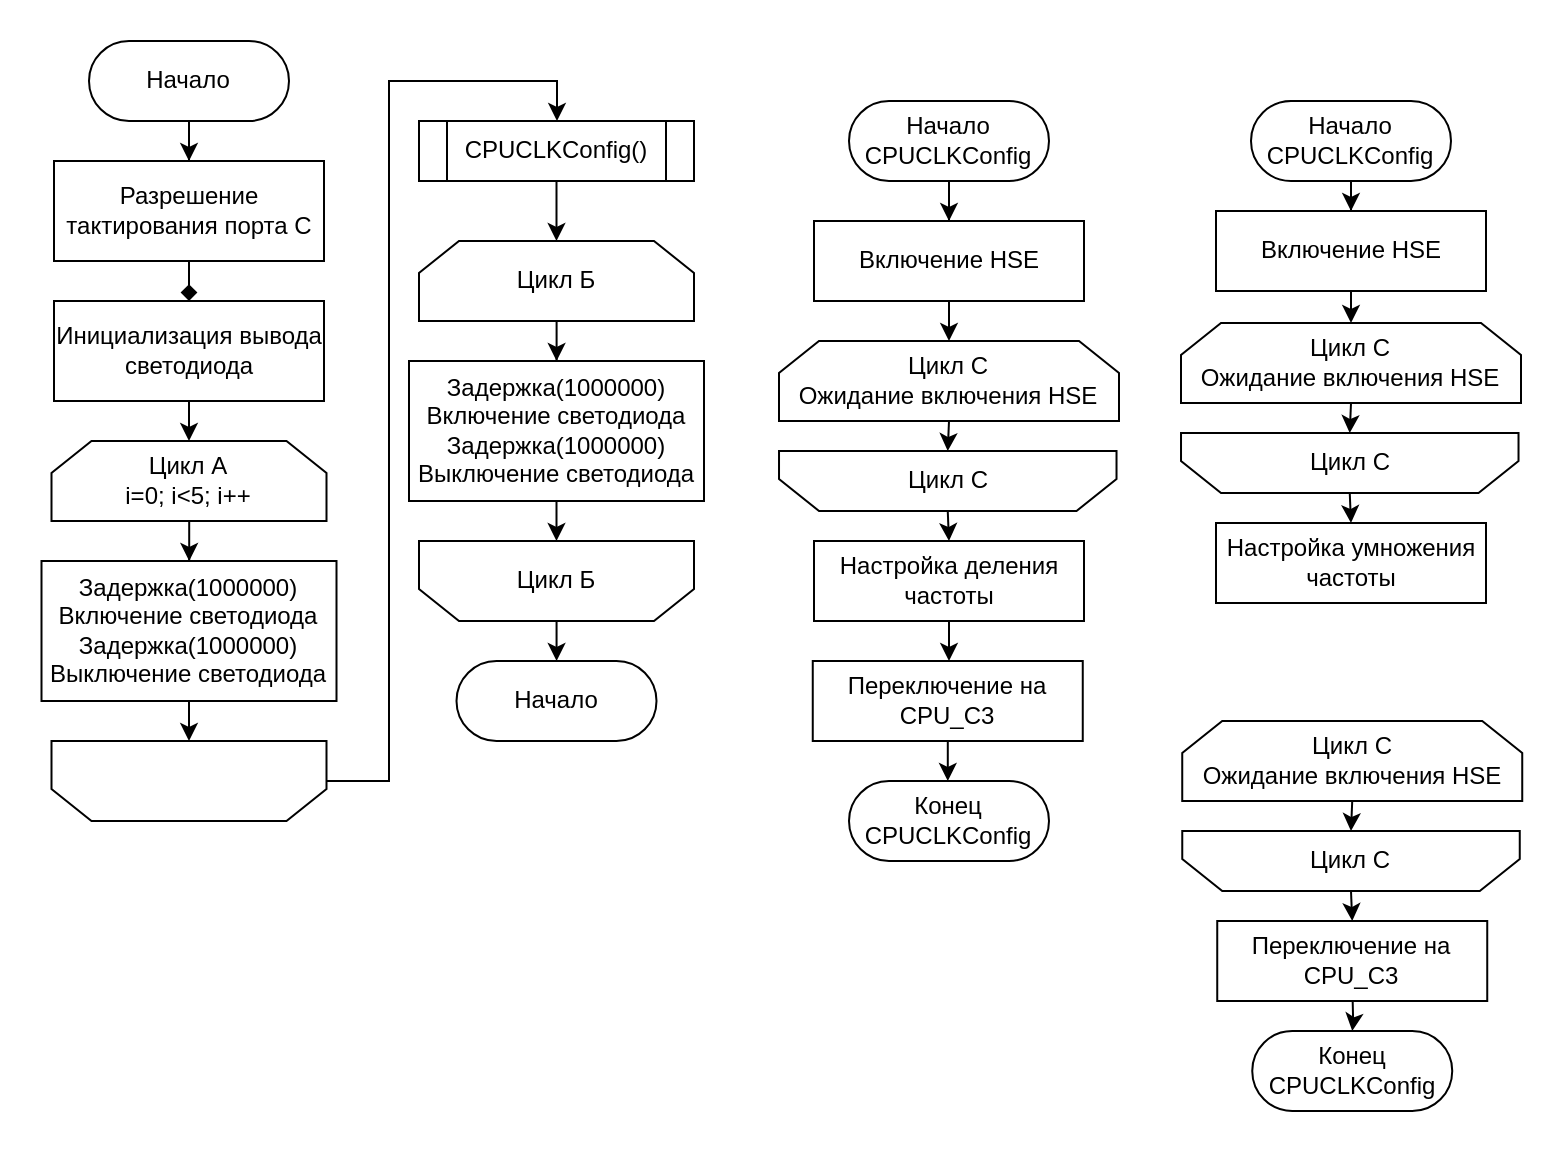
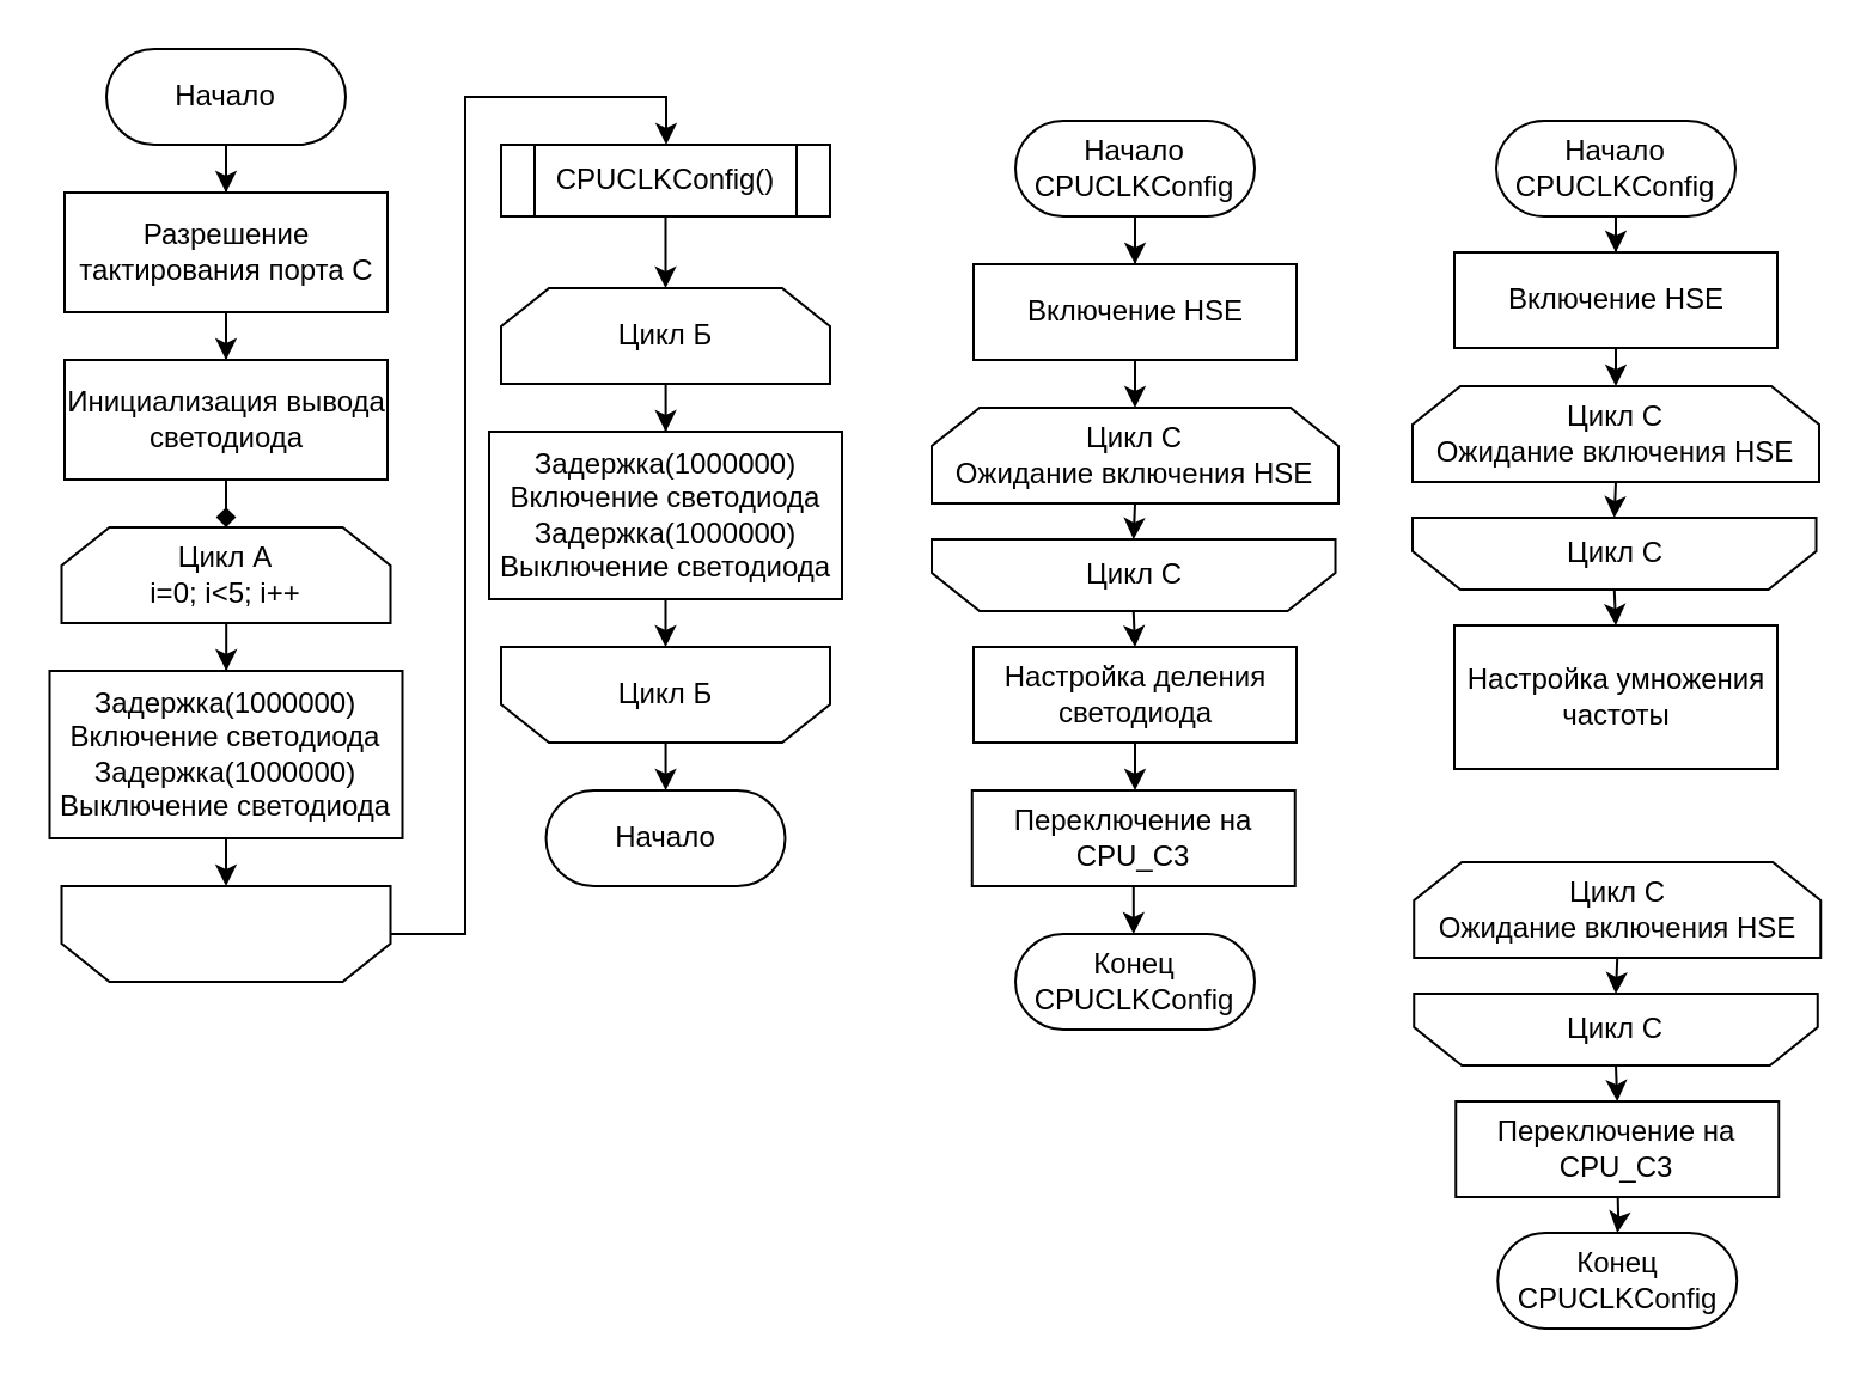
- <mxCell id="4" value="" style="edgeStyle=orthogonalEdgeStyle;rounded=0;orthogonalLoop=1;jettySize=auto;html=1;endArrow=diamond;" edge="1" parent="1" source="5" target="7"><mxGeometry relative="1" as="geometry" /></mxCell>
+ <mxCell id="4" value="" style="edgeStyle=orthogonalEdgeStyle;rounded=0;orthogonalLoop=1;jettySize=auto;html=1;" edge="1" parent="1" source="5" target="7"><mxGeometry relative="1" as="geometry" /></mxCell>
- <mxCell id="6" value="" style="edgeStyle=orthogonalEdgeStyle;rounded=0;orthogonalLoop=1;jettySize=auto;html=1;" edge="1" parent="1" source="7" target="9"><mxGeometry relative="1" as="geometry" /></mxCell>
+ <mxCell id="6" value="" style="edgeStyle=orthogonalEdgeStyle;rounded=0;orthogonalLoop=1;jettySize=auto;html=1;endArrow=diamond;" edge="1" parent="1" source="7" target="9"><mxGeometry relative="1" as="geometry" /></mxCell>
- <mxCell id="45" value="Настройка умножения частоты" style="rounded=0;whiteSpace=wrap;html=1;" vertex="1" parent="1"><mxGeometry x="607.5" y="261" width="135" height="40" as="geometry" /></mxCell>
+ <mxCell id="45" value="Настройка умножения частоты" style="rounded=0;whiteSpace=wrap;html=1;" vertex="1" parent="1"><mxGeometry x="607.5" y="261" width="135" height="60" as="geometry" /></mxCell>
- <mxCell id="31" value="Настройка деления частоты" style="rounded=0;whiteSpace=wrap;html=1;" vertex="1" parent="1"><mxGeometry x="406.5" y="270" width="135" height="40" as="geometry" /></mxCell>
+ <mxCell id="31" value="Настройка деления светодиода" style="rounded=0;whiteSpace=wrap;html=1;" vertex="1" parent="1"><mxGeometry x="406.5" y="270" width="135" height="40" as="geometry" /></mxCell>
